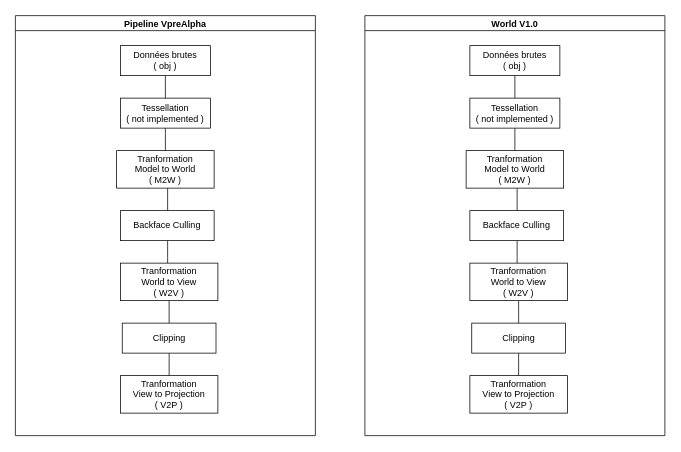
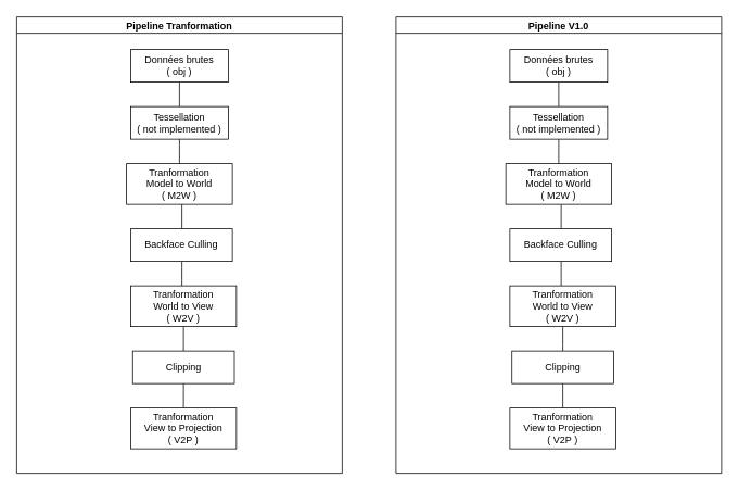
- <mxCell id="2" value="Pipeline VpreAlpha" style="swimlane;startSize=20;horizontal=1;containerType=tree;" parent="1" vertex="1"><mxGeometry x="20" y="20" width="400" height="560" as="geometry" /></mxCell>
+ <mxCell id="2" value="Pipeline Tranformation" style="swimlane;startSize=20;horizontal=1;containerType=tree;" parent="1" vertex="1"><mxGeometry x="20" y="20" width="400" height="560" as="geometry" /></mxCell>
- <mxCell id="16" value="World V1.0" style="swimlane;startSize=20;horizontal=1;containerType=tree;" parent="1" vertex="1"><mxGeometry x="486" y="20" width="400" height="560" as="geometry" /></mxCell>
+ <mxCell id="16" value="Pipeline V1.0" style="swimlane;startSize=20;horizontal=1;containerType=tree;" parent="1" vertex="1"><mxGeometry x="486" y="20" width="400" height="560" as="geometry" /></mxCell>
